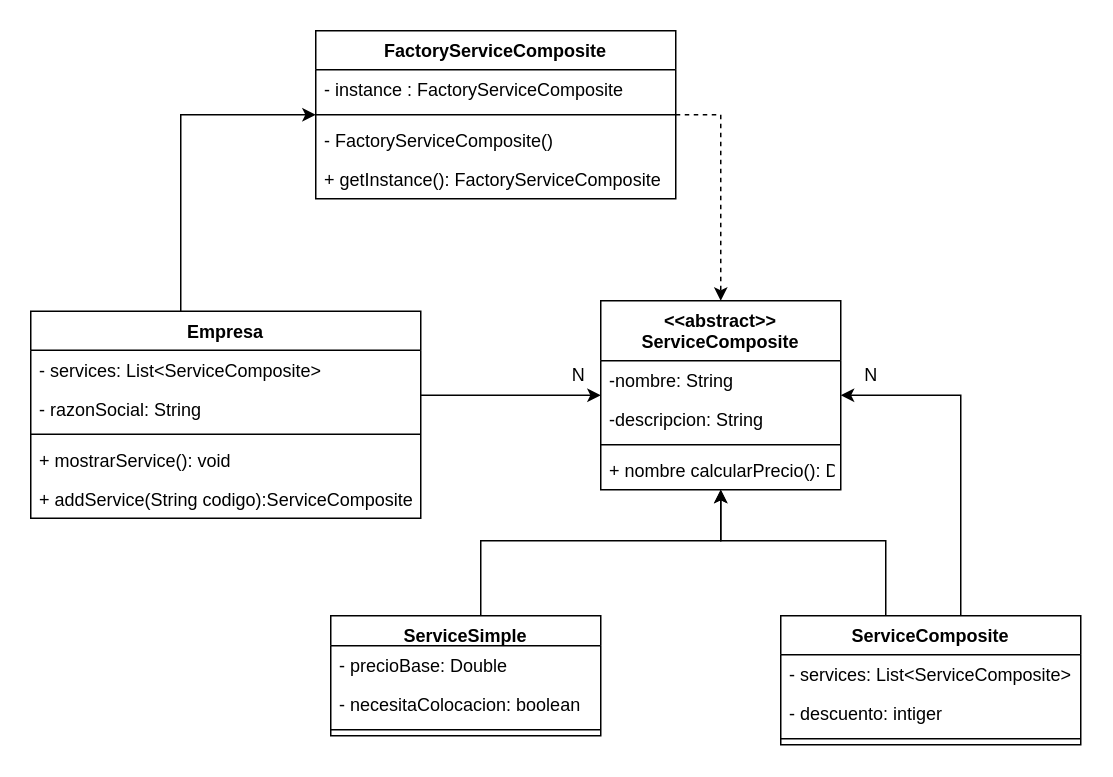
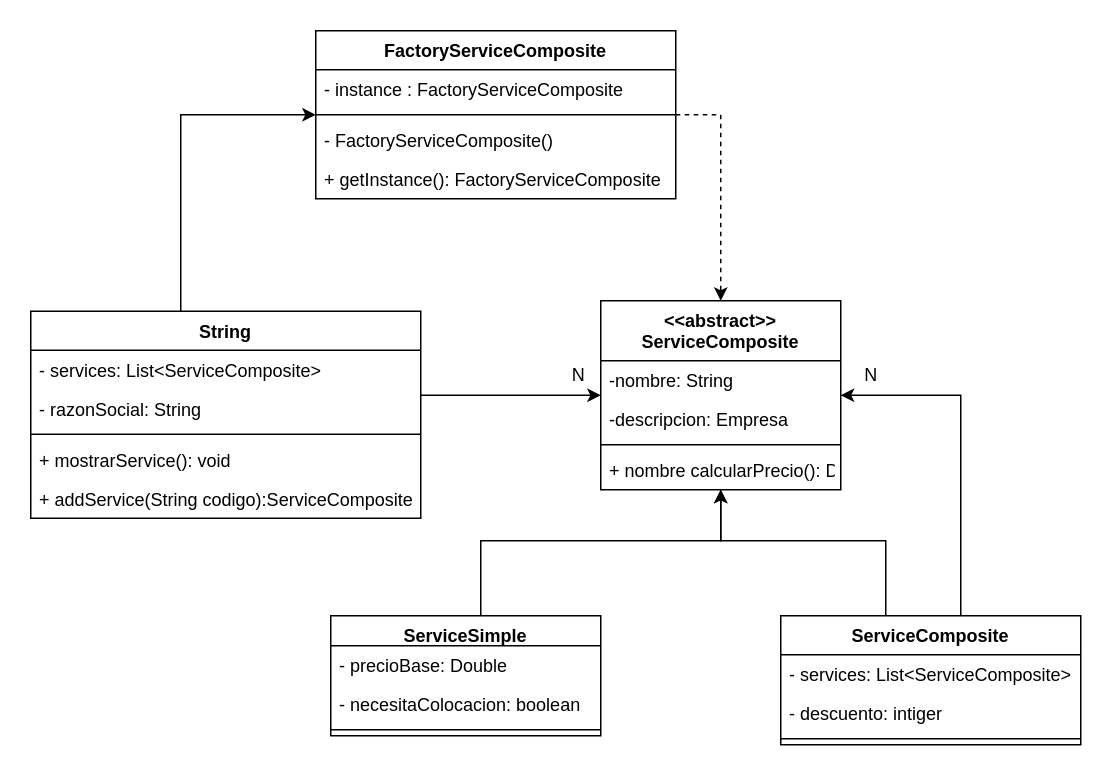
- <mxCell id="4" value="Empresa" style="swimlane;fontStyle=1;align=center;verticalAlign=top;childLayout=stackLayout;horizontal=1;startSize=26;horizontalStack=0;resizeParent=1;resizeParentMax=0;resizeLast=0;collapsible=1;marginBottom=0;" vertex="1" parent="1"><mxGeometry x="20" y="207" width="260" height="138" as="geometry" /></mxCell>
+ <mxCell id="4" value="String" style="swimlane;fontStyle=1;align=center;verticalAlign=top;childLayout=stackLayout;horizontal=1;startSize=26;horizontalStack=0;resizeParent=1;resizeParentMax=0;resizeLast=0;collapsible=1;marginBottom=0;" vertex="1" parent="1"><mxGeometry x="20" y="207" width="260" height="138" as="geometry" /></mxCell>
- <mxCell id="23" value="-descripcion: String" style="text;strokeColor=none;fillColor=none;align=left;verticalAlign=top;spacingLeft=4;spacingRight=4;overflow=hidden;rotatable=0;points=[[0,0.5],[1,0.5]];portConstraint=eastwest;" vertex="1" parent="21"><mxGeometry y="66" width="160" height="26" as="geometry" /></mxCell>
+ <mxCell id="23" value="-descripcion: Empresa" style="text;strokeColor=none;fillColor=none;align=left;verticalAlign=top;spacingLeft=4;spacingRight=4;overflow=hidden;rotatable=0;points=[[0,0.5],[1,0.5]];portConstraint=eastwest;" vertex="1" parent="21"><mxGeometry y="66" width="160" height="26" as="geometry" /></mxCell>
